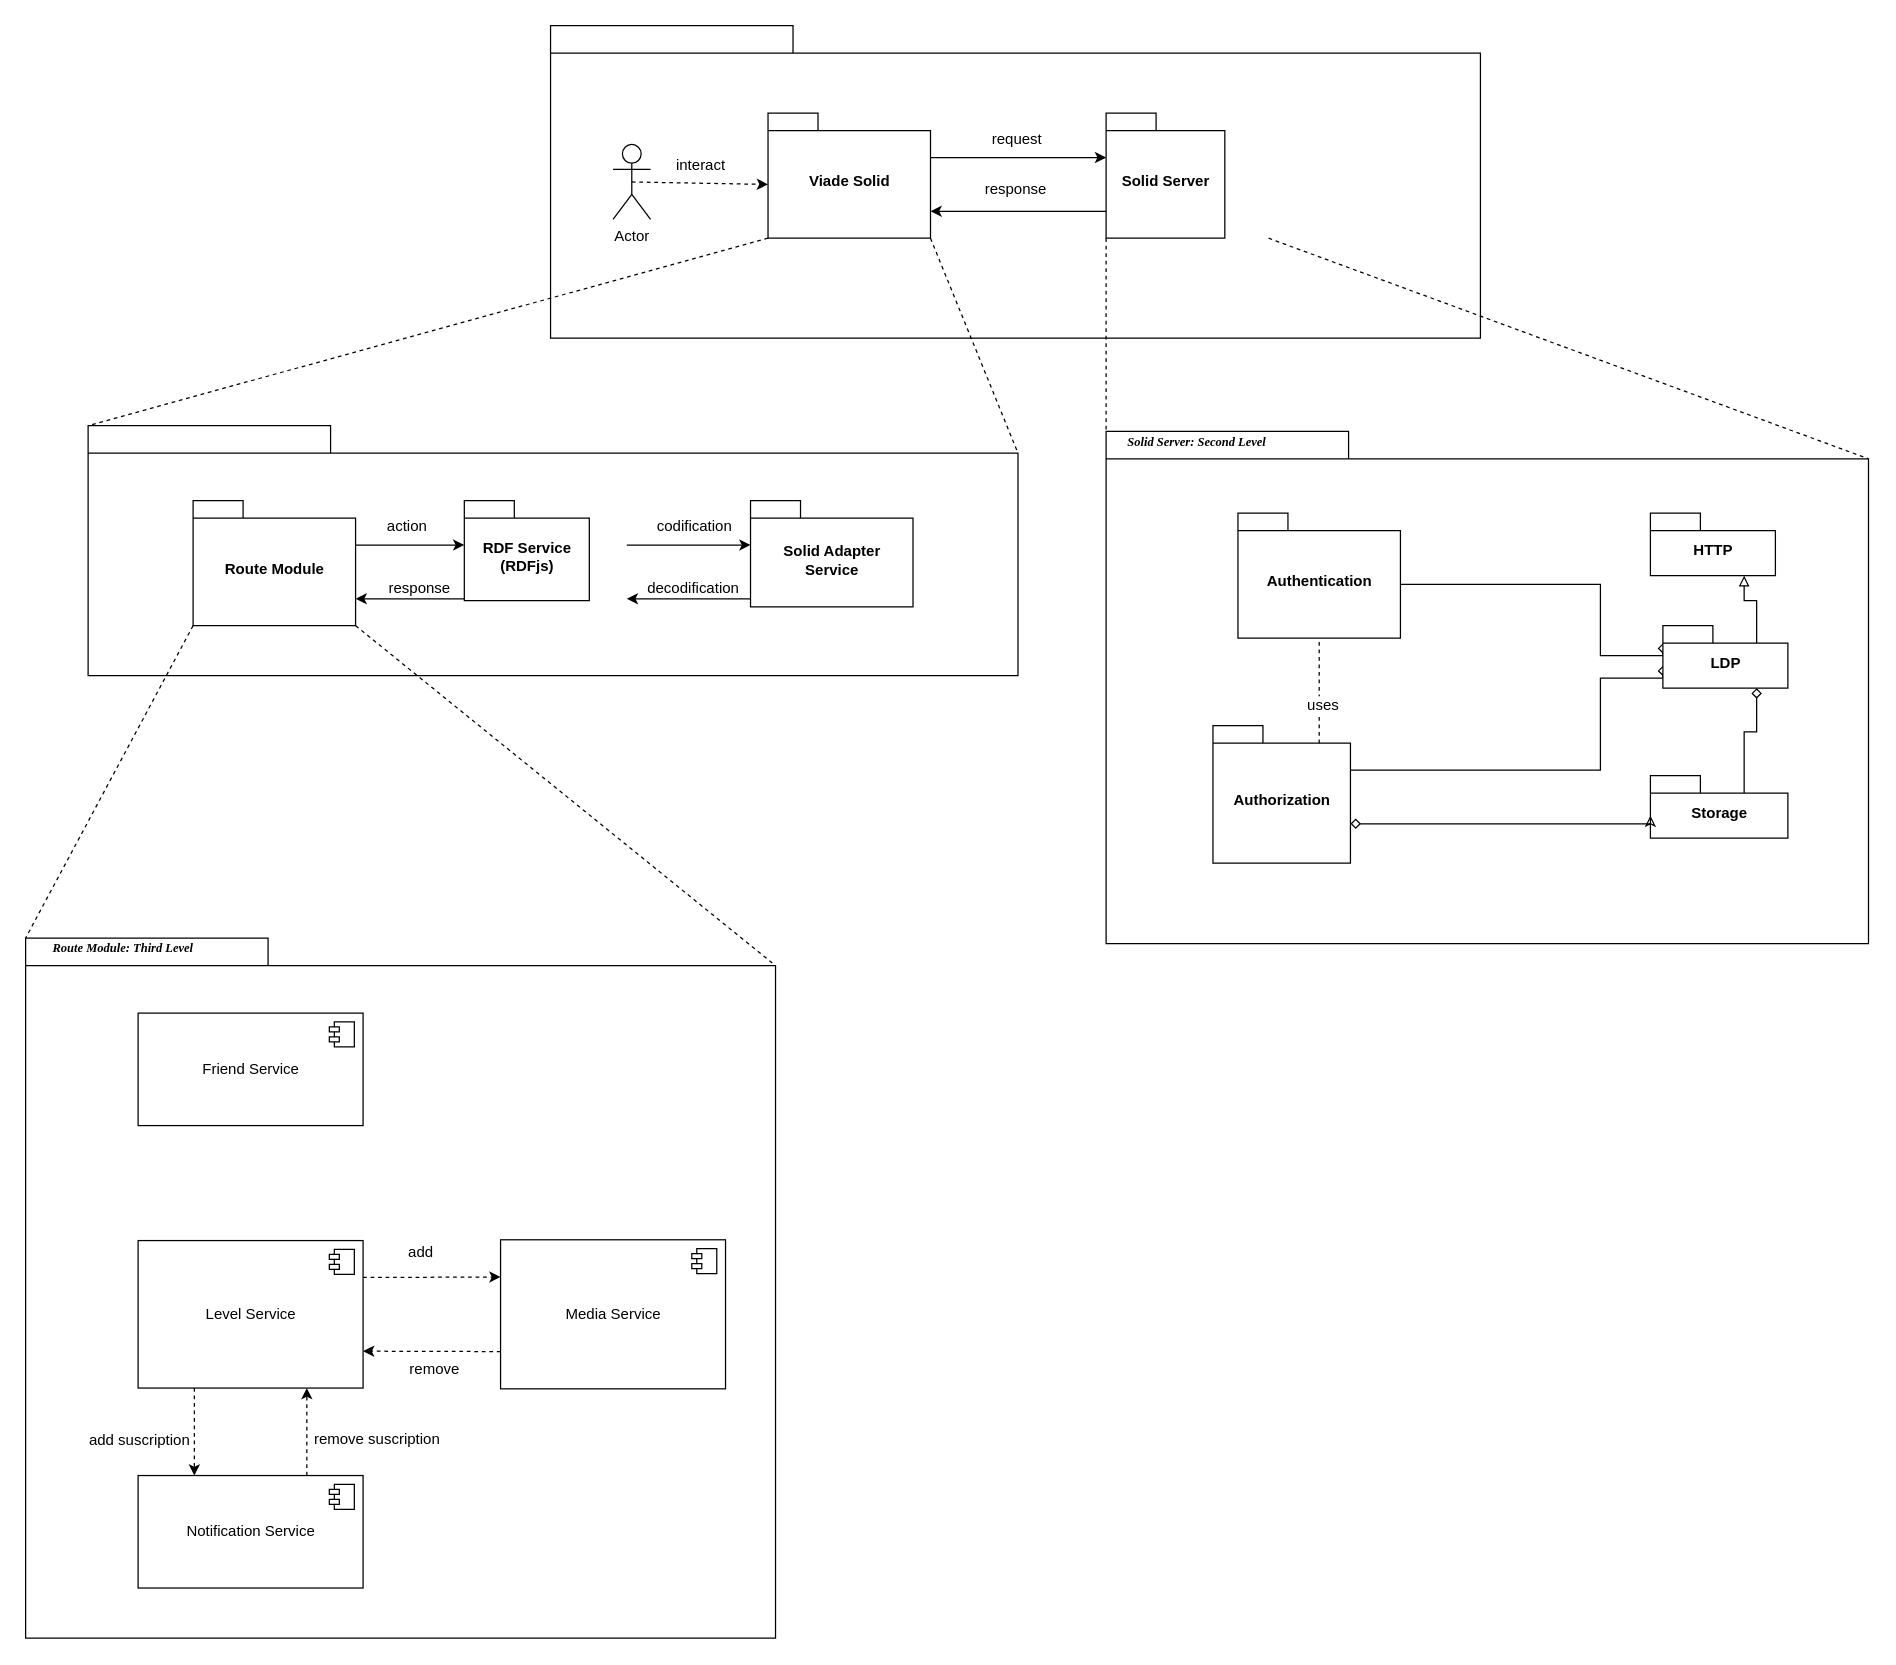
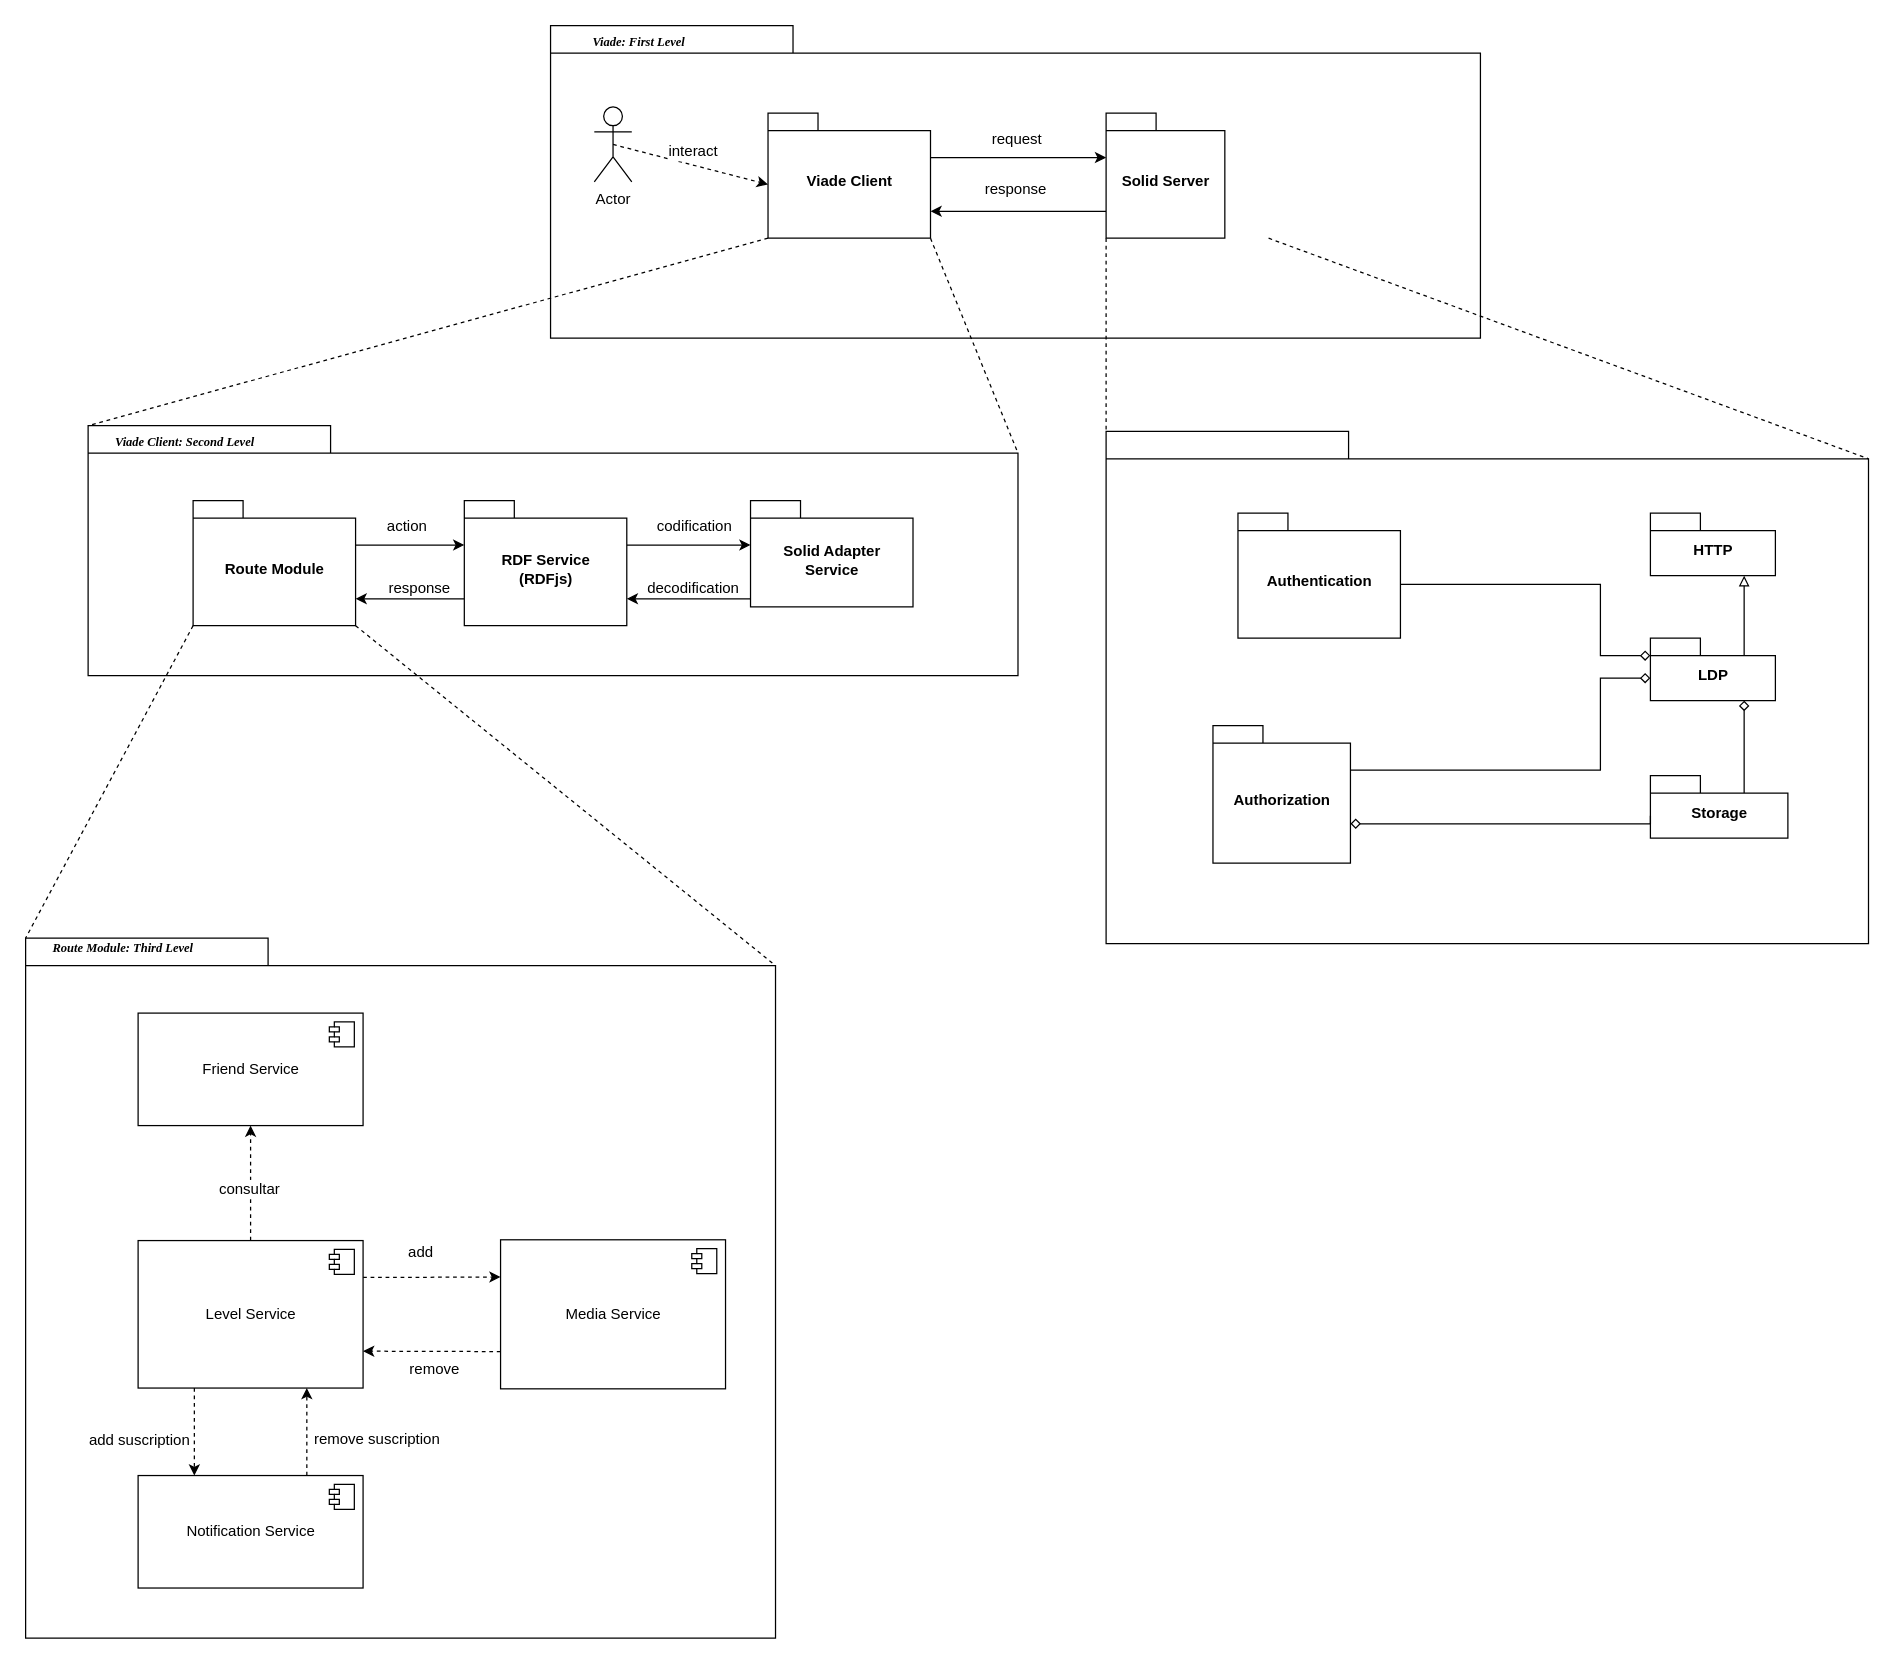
+ <mxCell id="7" value="&lt;b&gt;&lt;i&gt;Viade: First Level&lt;/i&gt;&lt;/b&gt;" style="text;html=1;align=left;verticalAlign=top;spacingTop=-4;fontSize=10;fontFamily=Verdana" parent="5" vertex="1"><mxGeometry x="31.5" y="4.5" width="130" height="20" as="geometry" /></mxCell>
- <mxCell id="16" value="Actor" style="shape=umlActor;verticalLabelPosition=bottom;labelBackgroundColor=#ffffff;verticalAlign=top;html=1;fillColor=#ffffff;" vertex="1" parent="5"><mxGeometry x="50" y="95" width="30" height="60" as="geometry" /></mxCell>
+ <mxCell id="16" value="Actor" style="shape=umlActor;verticalLabelPosition=bottom;labelBackgroundColor=#ffffff;verticalAlign=top;html=1;fillColor=#ffffff;" vertex="1" parent="5"><mxGeometry x="35" y="65" width="30" height="60" as="geometry" /></mxCell>
- <mxCell id="8" value="Viade Solid" style="shape=folder;fontStyle=1;spacingTop=10;tabWidth=40;tabHeight=14;tabPosition=left;html=1;" vertex="1" parent="5"><mxGeometry x="174" y="70" width="130" height="100" as="geometry" /></mxCell>
+ <mxCell id="8" value="Viade Client" style="shape=folder;fontStyle=1;spacingTop=10;tabWidth=40;tabHeight=14;tabPosition=left;html=1;" vertex="1" parent="5"><mxGeometry x="174" y="70" width="130" height="100" as="geometry" /></mxCell>
+ <mxCell id="18" value="&lt;b&gt;&lt;i&gt;Viade Client: Second Level&lt;/i&gt;&lt;/b&gt;" style="text;html=1;align=left;verticalAlign=top;spacingTop=-4;fontSize=10;fontFamily=Verdana" vertex="1" parent="1"><mxGeometry x="90" y="344.5" width="130" height="20" as="geometry" /></mxCell>
- <mxCell id="27" value="&lt;b&gt;&lt;i&gt;Solid Server: Second Level&lt;/i&gt;&lt;/b&gt;" style="text;html=1;align=left;verticalAlign=top;spacingTop=-4;fontSize=10;fontFamily=Verdana" vertex="1" parent="1"><mxGeometry x="900" y="344.5" width="130" height="20" as="geometry" /></mxCell>
- <mxCell id="26" value="RDF Service&lt;br&gt;(RDFjs)" style="shape=folder;fontStyle=1;spacingTop=10;tabWidth=40;tabHeight=14;tabPosition=left;html=1;" vertex="1" parent="1"><mxGeometry x="371" y="400" width="100" height="80" as="geometry" /></mxCell>
+ <mxCell id="26" value="RDF Service&lt;br&gt;(RDFjs)" style="shape=folder;fontStyle=1;spacingTop=10;tabWidth=40;tabHeight=14;tabPosition=left;html=1;" vertex="1" parent="1"><mxGeometry x="371" y="400" width="130" height="100" as="geometry" /></mxCell>
- <mxCell id="34" value="LDP" style="shape=folder;fontStyle=1;spacingTop=10;tabWidth=40;tabHeight=14;tabPosition=left;html=1;fillColor=#ffffff;" vertex="1" parent="1"><mxGeometry x="1330" y="500" width="100" height="50" as="geometry" /></mxCell>
+ <mxCell id="34" value="LDP" style="shape=folder;fontStyle=1;spacingTop=10;tabWidth=40;tabHeight=14;tabPosition=left;html=1;fillColor=#ffffff;" vertex="1" parent="1"><mxGeometry x="1320" y="510" width="100" height="50" as="geometry" /></mxCell>
- <mxCell id="28" style="edgeStyle=orthogonalEdgeStyle;rounded=0;orthogonalLoop=1;jettySize=auto;html=1;exitX=0;exitY=0;exitDx=85;exitDy=14;exitPerimeter=0;entryX=0.5;entryY=1;entryDx=0;entryDy=0;entryPerimeter=0;startArrow=none;startFill=0;endArrow=none;endFill=0;dashed=1;" edge="1" parent="1" source="3" target="4"><mxGeometry relative="1" as="geometry" /></mxCell>
- <mxCell id="29" value="uses" style="text;html=1;align=center;verticalAlign=middle;resizable=0;points=[];labelBackgroundColor=#ffffff;" vertex="1" connectable="0" parent="28"><mxGeometry x="-0.266" y="-2" relative="1" as="geometry"><mxPoint as="offset" /></mxGeometry></mxCell>
- <mxCell id="37" style="edgeStyle=orthogonalEdgeStyle;rounded=0;orthogonalLoop=1;jettySize=auto;html=1;entryX=0;entryY=0;entryDx=0;entryDy=32;entryPerimeter=0;startArrow=diamond;startFill=0;endArrow=classic;endFill=0;exitX=0;exitY=0;exitDx=110;exitDy=78.5;exitPerimeter=0;" edge="1" parent="1" source="3" target="36"><mxGeometry relative="1" as="geometry"><Array as="points"><mxPoint x="1320" y="659" /></Array></mxGeometry></mxCell>
+ <mxCell id="37" style="edgeStyle=orthogonalEdgeStyle;rounded=0;orthogonalLoop=1;jettySize=auto;html=1;entryX=0;entryY=0;entryDx=0;entryDy=32;entryPerimeter=0;startArrow=diamond;startFill=0;endArrow=none;endFill=0;exitX=0;exitY=0;exitDx=110;exitDy=78.5;exitPerimeter=0;" edge="1" parent="1" source="3" target="36"><mxGeometry relative="1" as="geometry"><Array as="points"><mxPoint x="1320" y="659" /></Array></mxGeometry></mxCell>
+ <mxCell id="53" style="edgeStyle=none;orthogonalLoop=1;jettySize=auto;html=1;exitX=0.5;exitY=0;exitDx=0;exitDy=0;entryX=0.5;entryY=1;entryDx=0;entryDy=0;dashed=1;startArrow=none;startFill=0;endArrow=classic;endFill=1;" edge="1" parent="1" source="55" target="65"><mxGeometry relative="1" as="geometry" /></mxCell>
+ <mxCell id="54" value="consultar" style="text;html=1;align=center;verticalAlign=middle;resizable=0;points=[];labelBackgroundColor=#ffffff;" vertex="1" connectable="0" parent="53"><mxGeometry x="-0.078" y="2" relative="1" as="geometry"><mxPoint as="offset" /></mxGeometry></mxCell>
